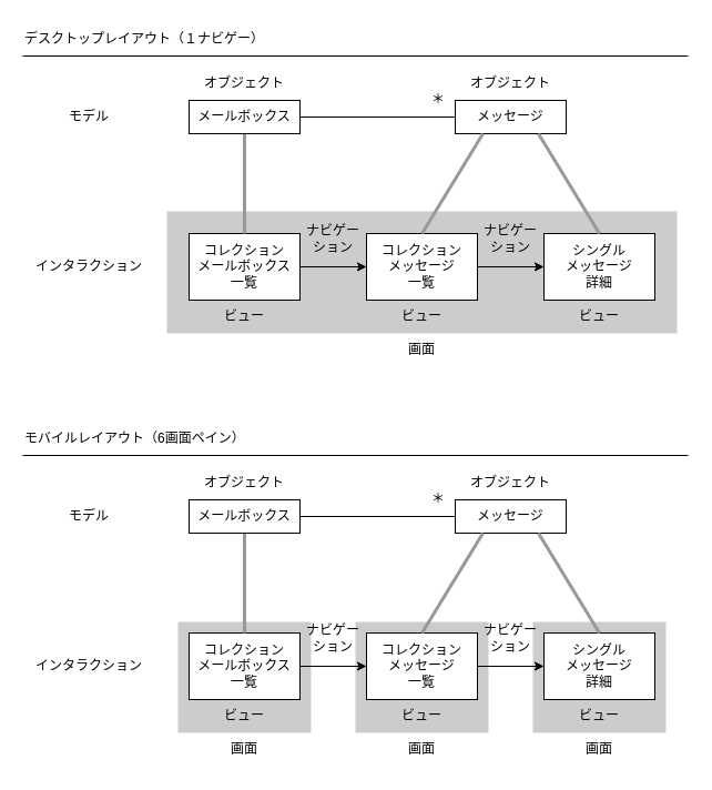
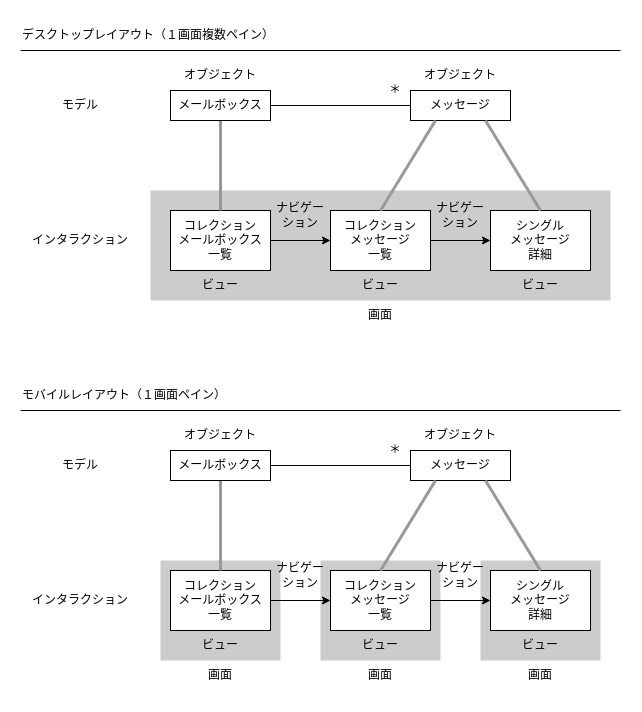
- <mxCell id="27" value="デスクトップレイアウト（１ナビゲー）" style="text;html=1;strokeColor=none;fillColor=none;align=left;verticalAlign=middle;whiteSpace=wrap;rounded=0;" vertex="1" parent="1"><mxGeometry x="20" y="20" width="280" height="30" as="geometry" /></mxCell>
+ <mxCell id="27" value="デスクトップレイアウト（１画面複数ペイン）" style="text;html=1;strokeColor=none;fillColor=none;align=left;verticalAlign=middle;whiteSpace=wrap;rounded=0;" vertex="1" parent="1"><mxGeometry x="20" y="20" width="280" height="30" as="geometry" /></mxCell>
- <mxCell id="52" value="モバイルレイアウト（6画面ペイン）" style="text;html=1;strokeColor=none;fillColor=none;align=left;verticalAlign=middle;whiteSpace=wrap;rounded=0;" vertex="1" parent="1"><mxGeometry x="20" y="380" width="280" height="30" as="geometry" /></mxCell>
+ <mxCell id="52" value="モバイルレイアウト（１画面ペイン）" style="text;html=1;strokeColor=none;fillColor=none;align=left;verticalAlign=middle;whiteSpace=wrap;rounded=0;" vertex="1" parent="1"><mxGeometry x="20" y="380" width="280" height="30" as="geometry" /></mxCell>
